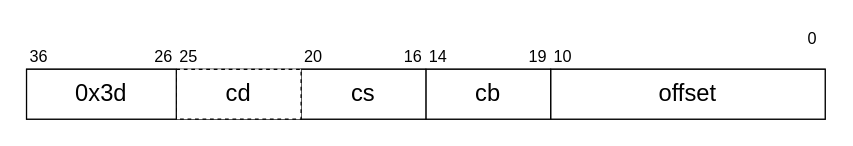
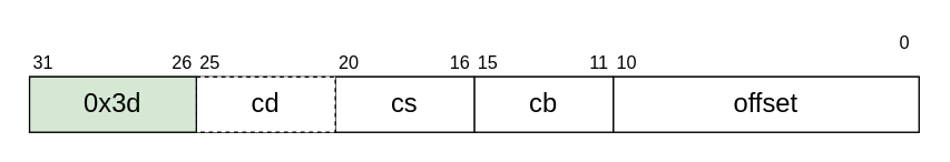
- <mxCell id="12" value="36" style="text;html=1;strokeColor=none;fillColor=none;align=center;verticalAlign=middle;whiteSpace=wrap;rounded=0;fontSize=13;" parent="1" vertex="1"><mxGeometry x="20" y="35" width="20" height="20" as="geometry" /></mxCell>
+ <mxCell id="12" value="31" style="text;html=1;strokeColor=none;fillColor=none;align=center;verticalAlign=middle;whiteSpace=wrap;rounded=0;fontSize=13;" parent="1" vertex="1"><mxGeometry x="20" y="35" width="20" height="20" as="geometry" /></mxCell>
- <mxCell id="10" value="14" style="text;html=1;strokeColor=none;fillColor=none;align=center;verticalAlign=middle;whiteSpace=wrap;rounded=0;fontSize=13;" parent="1" vertex="1"><mxGeometry x="340" y="35" width="20" height="20" as="geometry" /></mxCell>
+ <mxCell id="10" value="15" style="text;html=1;strokeColor=none;fillColor=none;align=center;verticalAlign=middle;whiteSpace=wrap;rounded=0;fontSize=13;" parent="1" vertex="1"><mxGeometry x="340" y="35" width="20" height="20" as="geometry" /></mxCell>
- <mxCell id="15" value="19" style="text;html=1;strokeColor=none;fillColor=none;align=center;verticalAlign=middle;whiteSpace=wrap;rounded=0;fontSize=13;" parent="1" vertex="1"><mxGeometry x="420" y="35" width="20" height="20" as="geometry" /></mxCell>
+ <mxCell id="15" value="11" style="text;html=1;strokeColor=none;fillColor=none;align=center;verticalAlign=middle;whiteSpace=wrap;rounded=0;fontSize=13;" parent="1" vertex="1"><mxGeometry x="420" y="35" width="20" height="20" as="geometry" /></mxCell>
- <mxCell id="7" value="0x3d" style="rounded=0;whiteSpace=wrap;html=1;fontSize=19;" parent="1" vertex="1"><mxGeometry x="20" y="55" width="120" height="40" as="geometry" /></mxCell>
+ <mxCell id="7" value="0x3d" style="rounded=0;whiteSpace=wrap;html=1;fontSize=19;fillColor=#d5e8d4;" parent="1" vertex="1"><mxGeometry x="20" y="55" width="120" height="40" as="geometry" /></mxCell>
